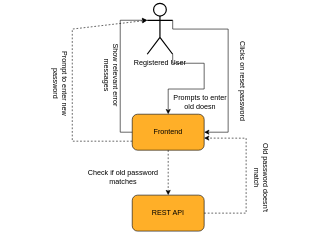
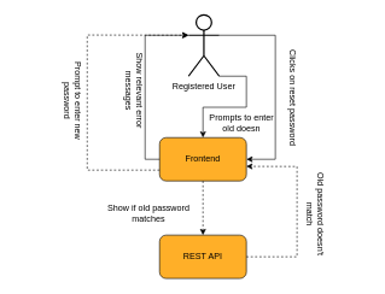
- <mxCell id="10" value="Registered User" style="shape=umlActor;verticalLabelPosition=bottom;verticalAlign=top;html=1;outlineConnect=0;rounded=1;strokeWidth=2;fontSize=12;" parent="1" vertex="1"><mxGeometry x="245" y="5" width="42.5" height="85" as="geometry" /></mxCell>
+ <mxCell id="10" value="Registered User" style="shape=umlActor;verticalLabelPosition=bottom;verticalAlign=top;html=1;outlineConnect=0;rounded=1;strokeWidth=2;fontSize=12;" parent="1" vertex="1"><mxGeometry x="260" y="20" width="42.5" height="85" as="geometry" /></mxCell>
- <mxCell id="19" value="&lt;span style=&quot;background-color: rgb(255 , 255 , 255) ; font-size: 12px&quot;&gt;Check if old password matches&lt;/span&gt;" style="text;html=1;strokeColor=none;fillColor=none;align=center;verticalAlign=middle;whiteSpace=wrap;rounded=0;fontSize=12;" vertex="1" parent="1"><mxGeometry x="130" y="280" width="150" height="30" as="geometry" /></mxCell>
+ <mxCell id="19" value="&lt;span style=&quot;background-color: rgb(255 , 255 , 255) ; font-size: 12px&quot;&gt;Show if old password matches&lt;/span&gt;" style="text;html=1;strokeColor=none;fillColor=none;align=center;verticalAlign=middle;whiteSpace=wrap;rounded=0;fontSize=12;" vertex="1" parent="1"><mxGeometry x="130" y="280" width="150" height="30" as="geometry" /></mxCell>
